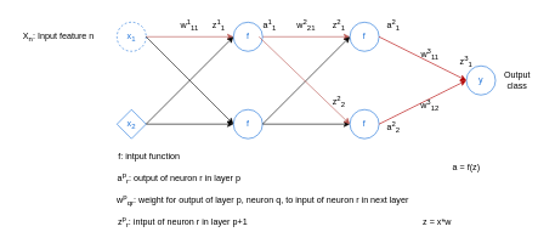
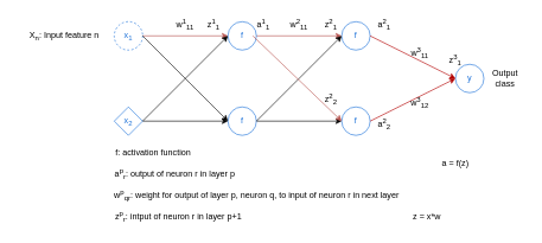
- <mxCell id="19" value="w&lt;sup&gt;2&lt;/sup&gt;&lt;sub&gt;21&lt;/sub&gt;" style="text;html=1;strokeColor=none;fillColor=none;align=center;verticalAlign=middle;whiteSpace=wrap;rounded=0;" vertex="1" parent="1"><mxGeometry x="390" y="20" width="60" height="30" as="geometry" /></mxCell>
+ <mxCell id="19" value="w&lt;sup&gt;2&lt;/sup&gt;&lt;sub&gt;11&lt;/sub&gt;" style="text;html=1;strokeColor=none;fillColor=none;align=center;verticalAlign=middle;whiteSpace=wrap;rounded=0;" vertex="1" parent="1"><mxGeometry x="390" y="20" width="60" height="30" as="geometry" /></mxCell>
- <mxCell id="29" value="X&lt;sub&gt;n&lt;/sub&gt;: Input feature n" style="text;html=1;strokeColor=none;fillColor=none;align=center;verticalAlign=middle;whiteSpace=wrap;rounded=0;" vertex="1" parent="1"><mxGeometry x="10" y="35" width="140" height="30" as="geometry" /></mxCell>
+ <mxCell id="29" value="X&lt;sub&gt;n&lt;/sub&gt;: Input feature n" style="text;html=1;strokeColor=none;fillColor=none;align=center;verticalAlign=middle;whiteSpace=wrap;rounded=0;" vertex="1" parent="1"><mxGeometry x="20" y="35" width="140" height="30" as="geometry" /></mxCell>
- <mxCell id="34" value="&lt;div align=&quot;left&quot;&gt;f: intput function&lt;br&gt;&lt;/div&gt;" style="text;html=1;align=left;verticalAlign=middle;resizable=0;points=[];autosize=1;strokeColor=none;fillColor=none;" vertex="1" parent="1"><mxGeometry x="160" y="200" width="130" height="30" as="geometry" /></mxCell>
+ <mxCell id="34" value="&lt;div align=&quot;left&quot;&gt;f: activation function&lt;br&gt;&lt;/div&gt;" style="text;html=1;align=left;verticalAlign=middle;resizable=0;points=[];autosize=1;strokeColor=none;fillColor=none;" vertex="1" parent="1"><mxGeometry x="160" y="200" width="130" height="30" as="geometry" /></mxCell>
